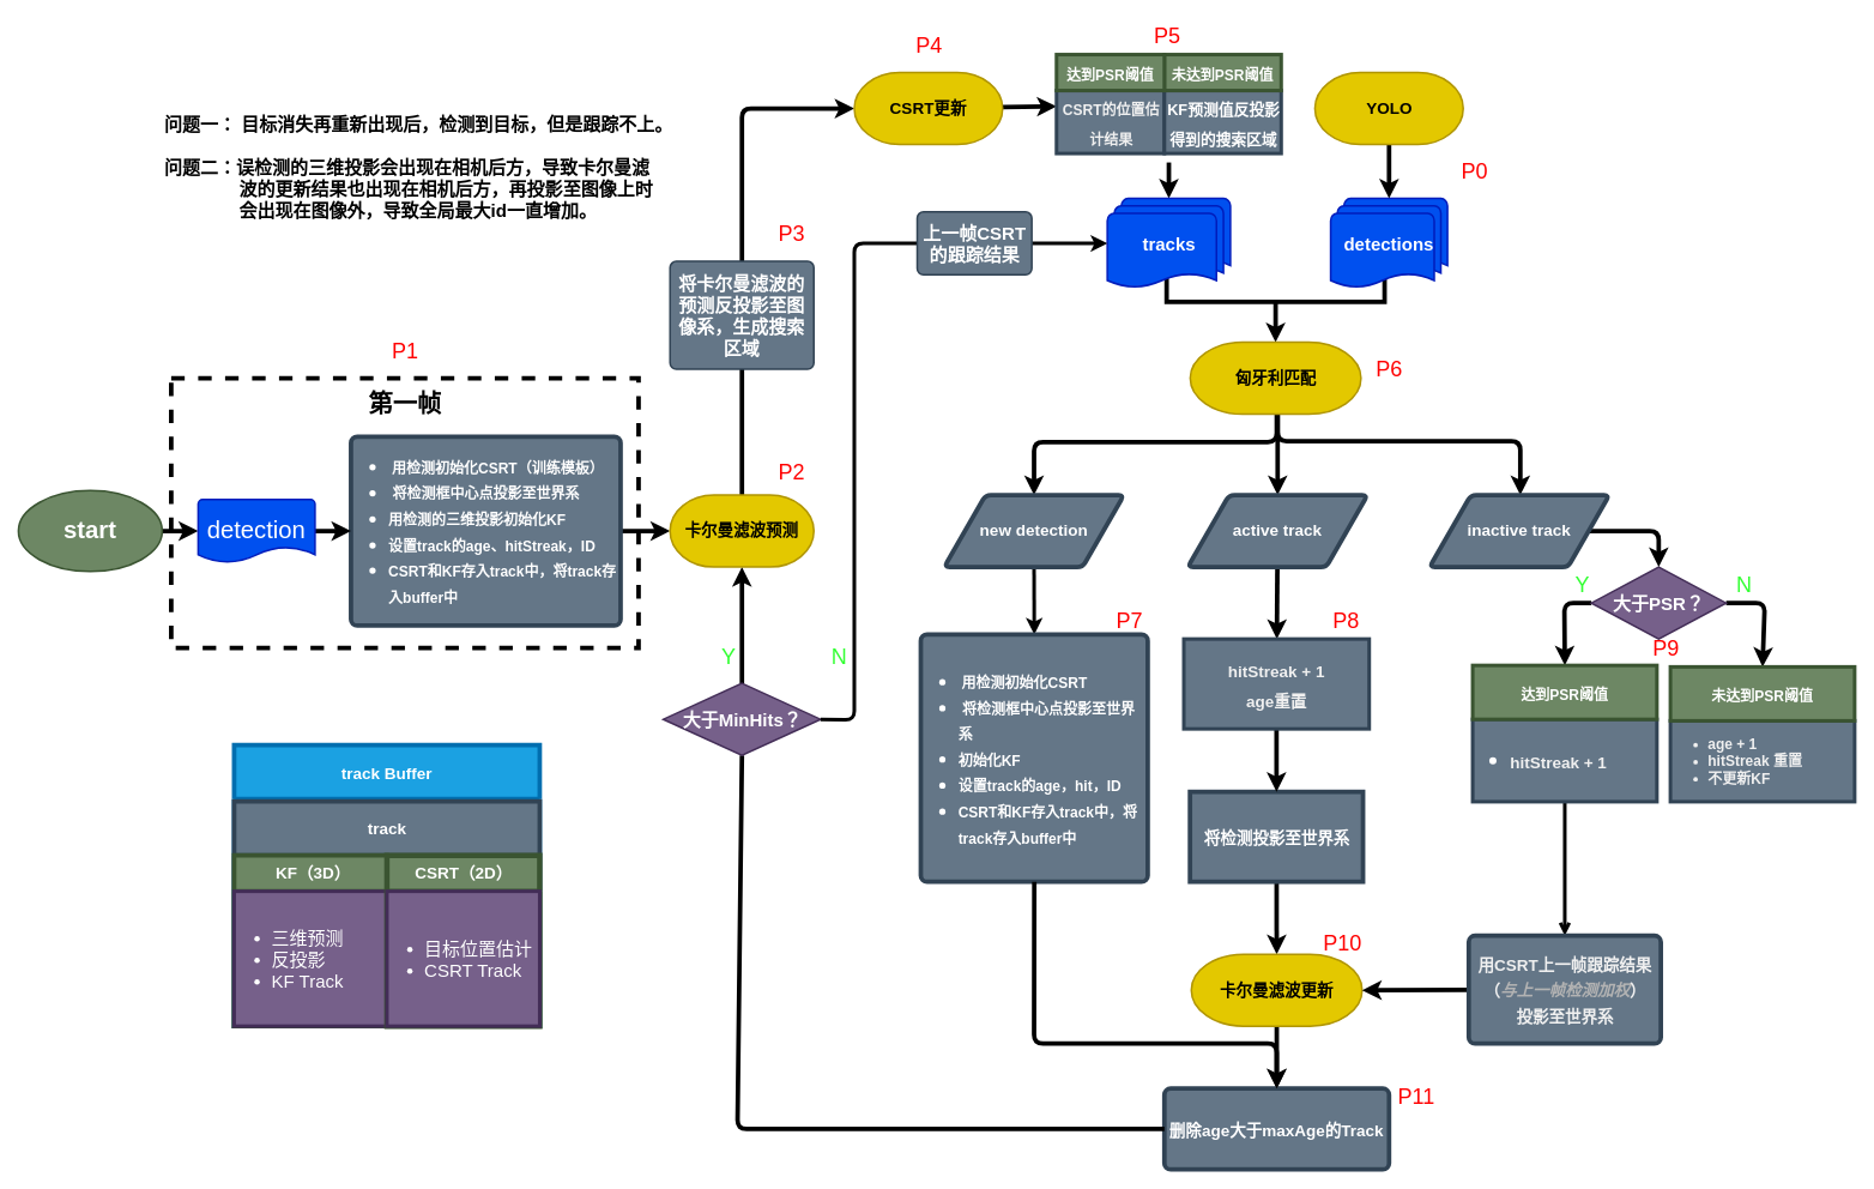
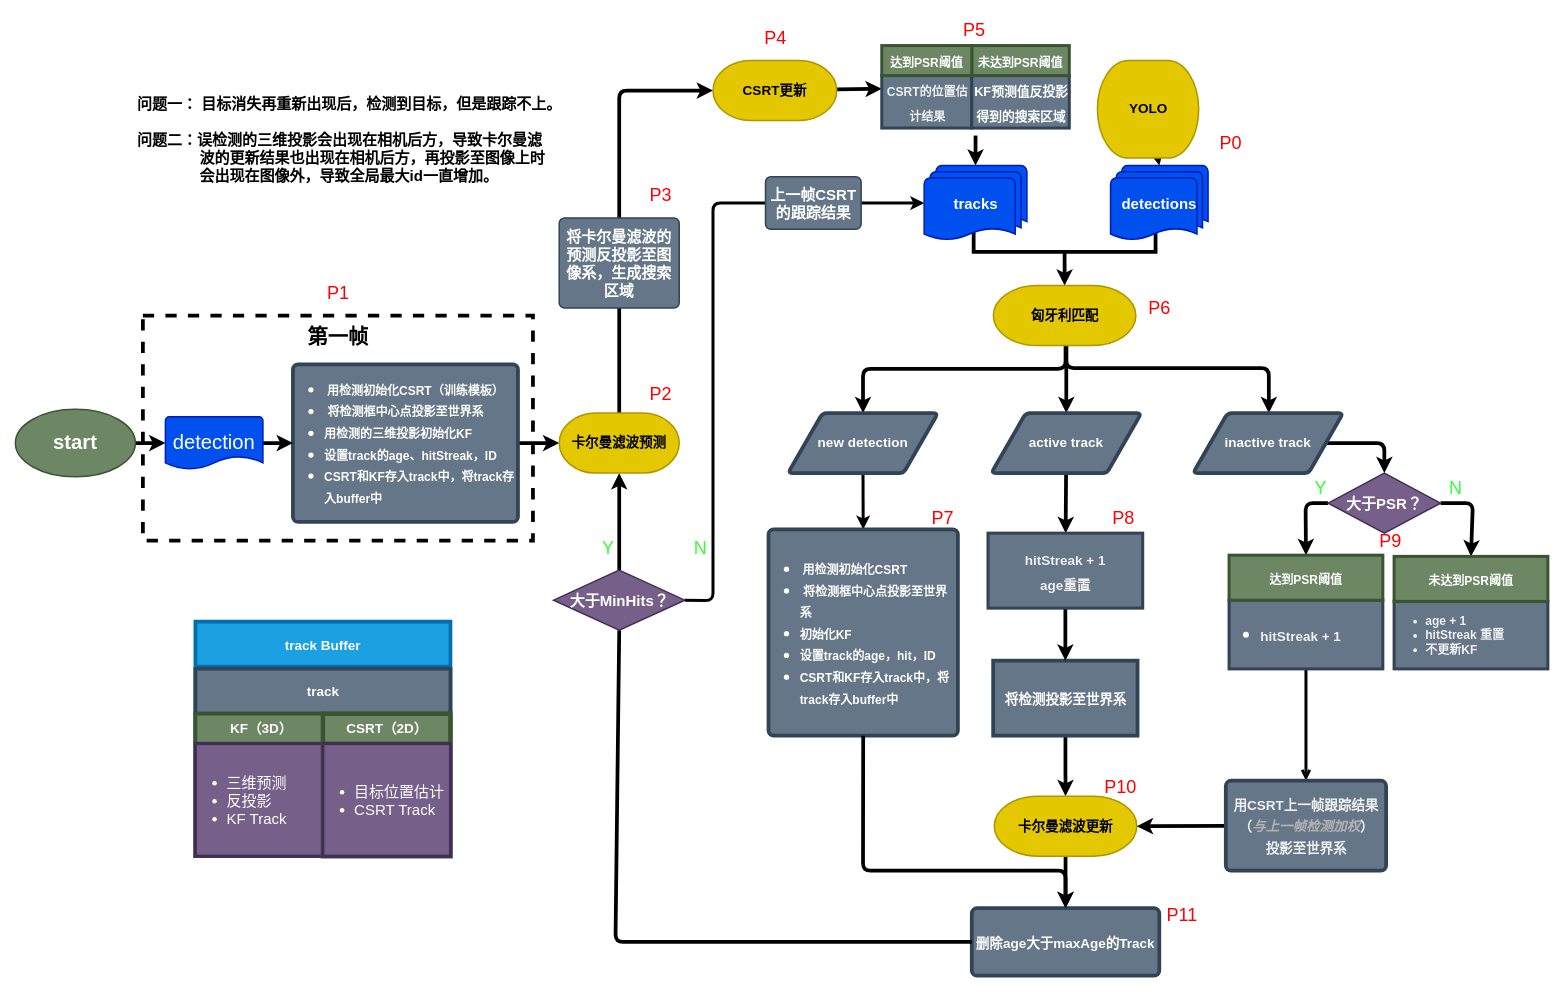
- <mxCell id="41" value="&lt;b&gt;YOLO&lt;/b&gt;" style="strokeWidth=2;html=1;shape=mxgraph.flowchart.terminator;whiteSpace=wrap;fontSize=18;fillColor=#e3c800;fontColor=#000000;strokeColor=#B09500;" parent="1" vertex="1"><mxGeometry x="1462.5" y="80" width="165" height="80" as="geometry" /></mxCell>
+ <mxCell id="41" value="&lt;b&gt;YOLO&lt;/b&gt;" style="strokeWidth=2;html=1;shape=mxgraph.flowchart.terminator;whiteSpace=wrap;fontSize=18;fillColor=#e3c800;fontColor=#000000;strokeColor=#B09500;" parent="1" vertex="1"><mxGeometry x="1462.5" y="80" width="135" height="130" as="geometry" /></mxCell>
